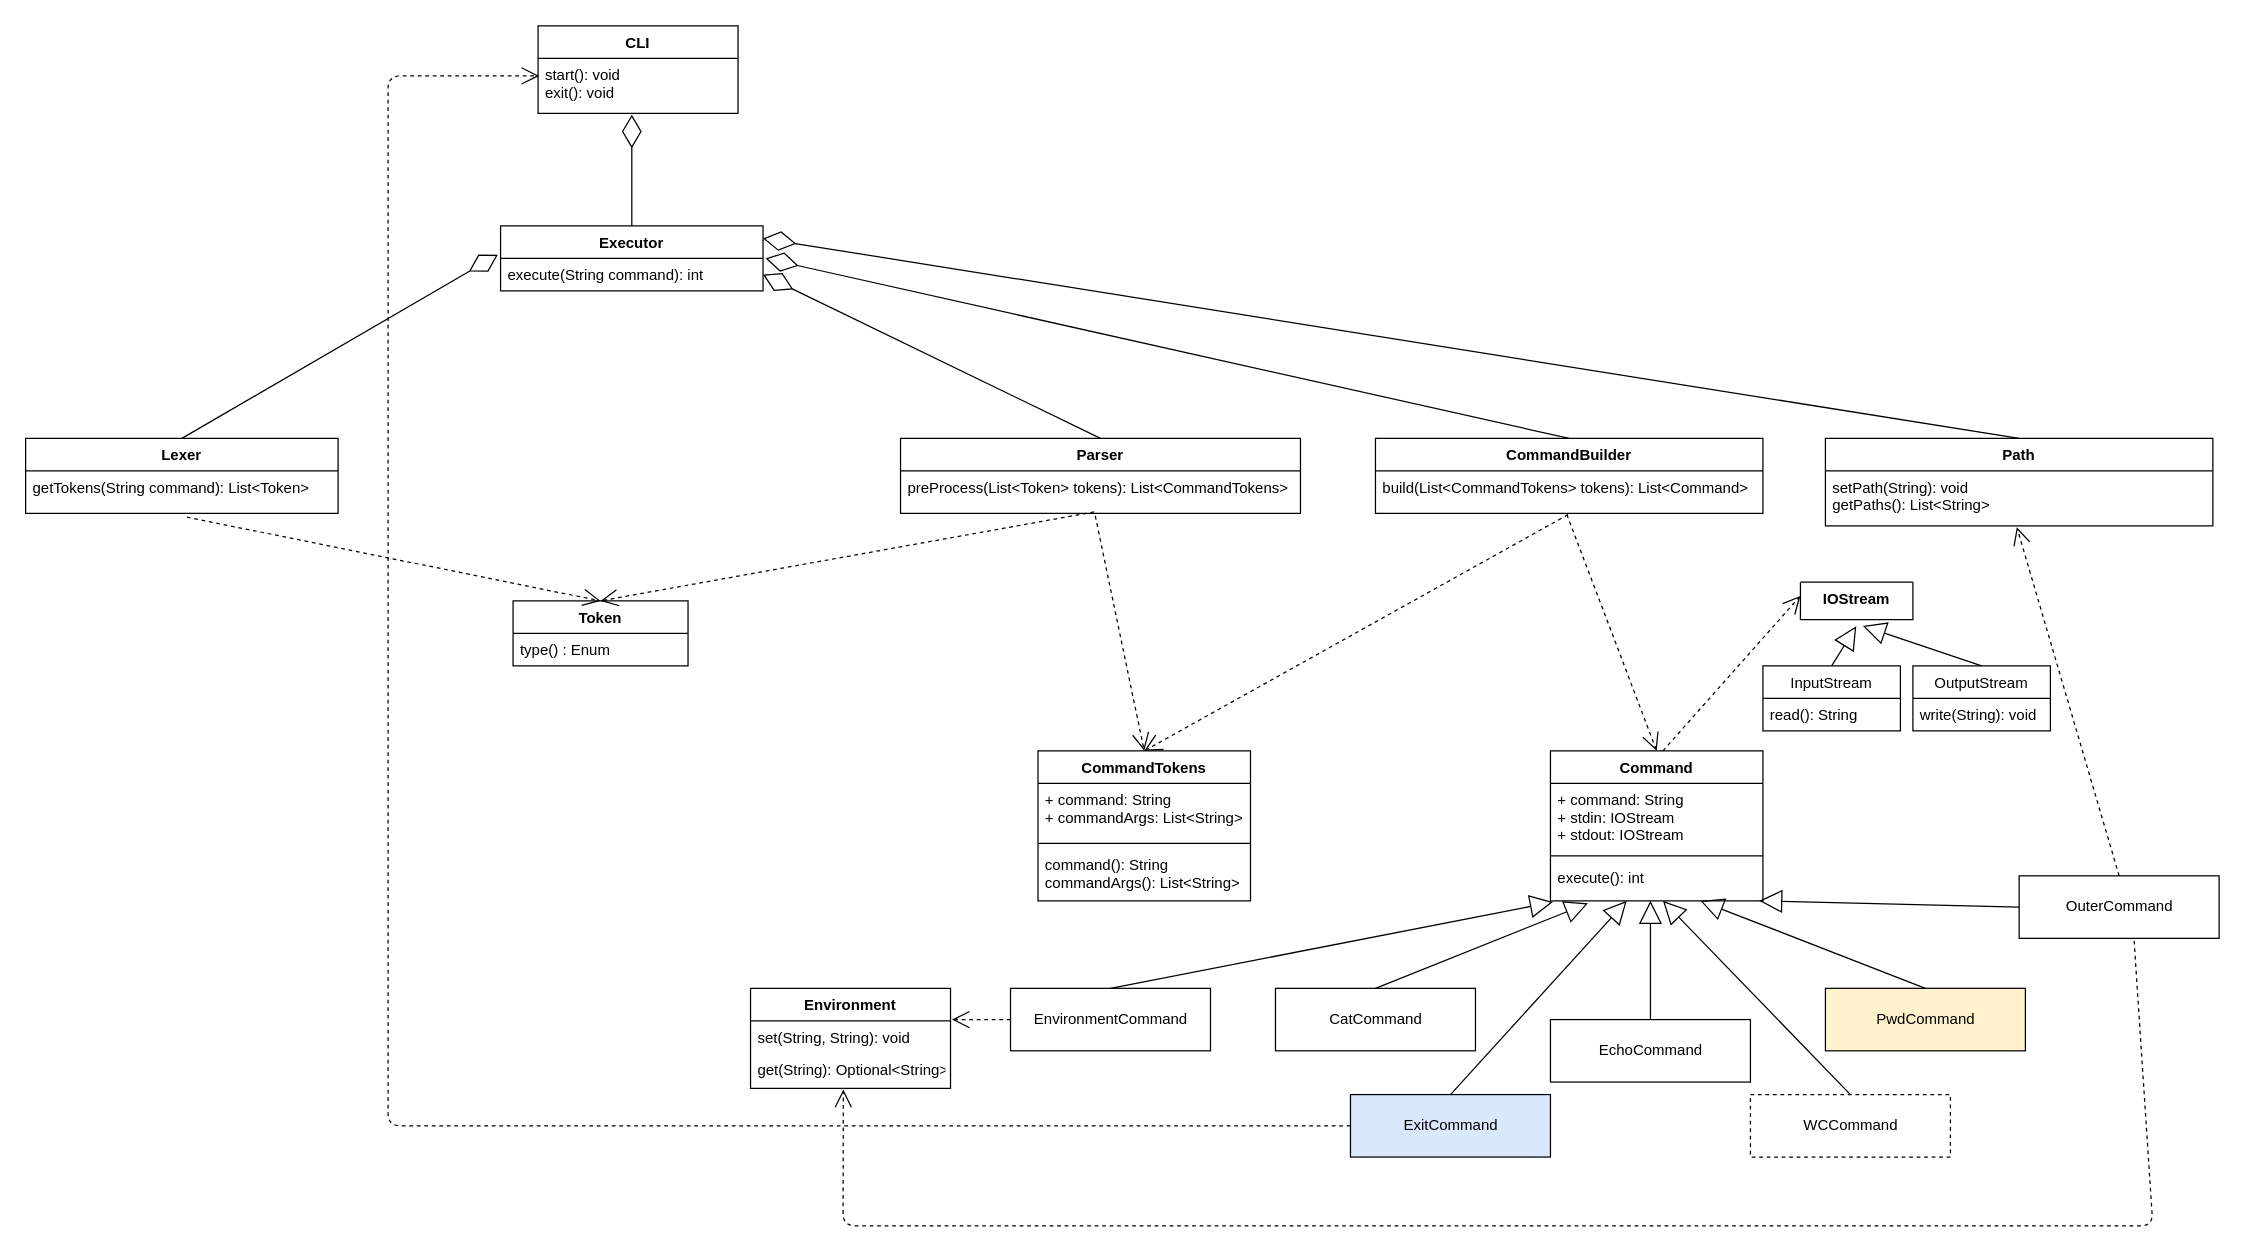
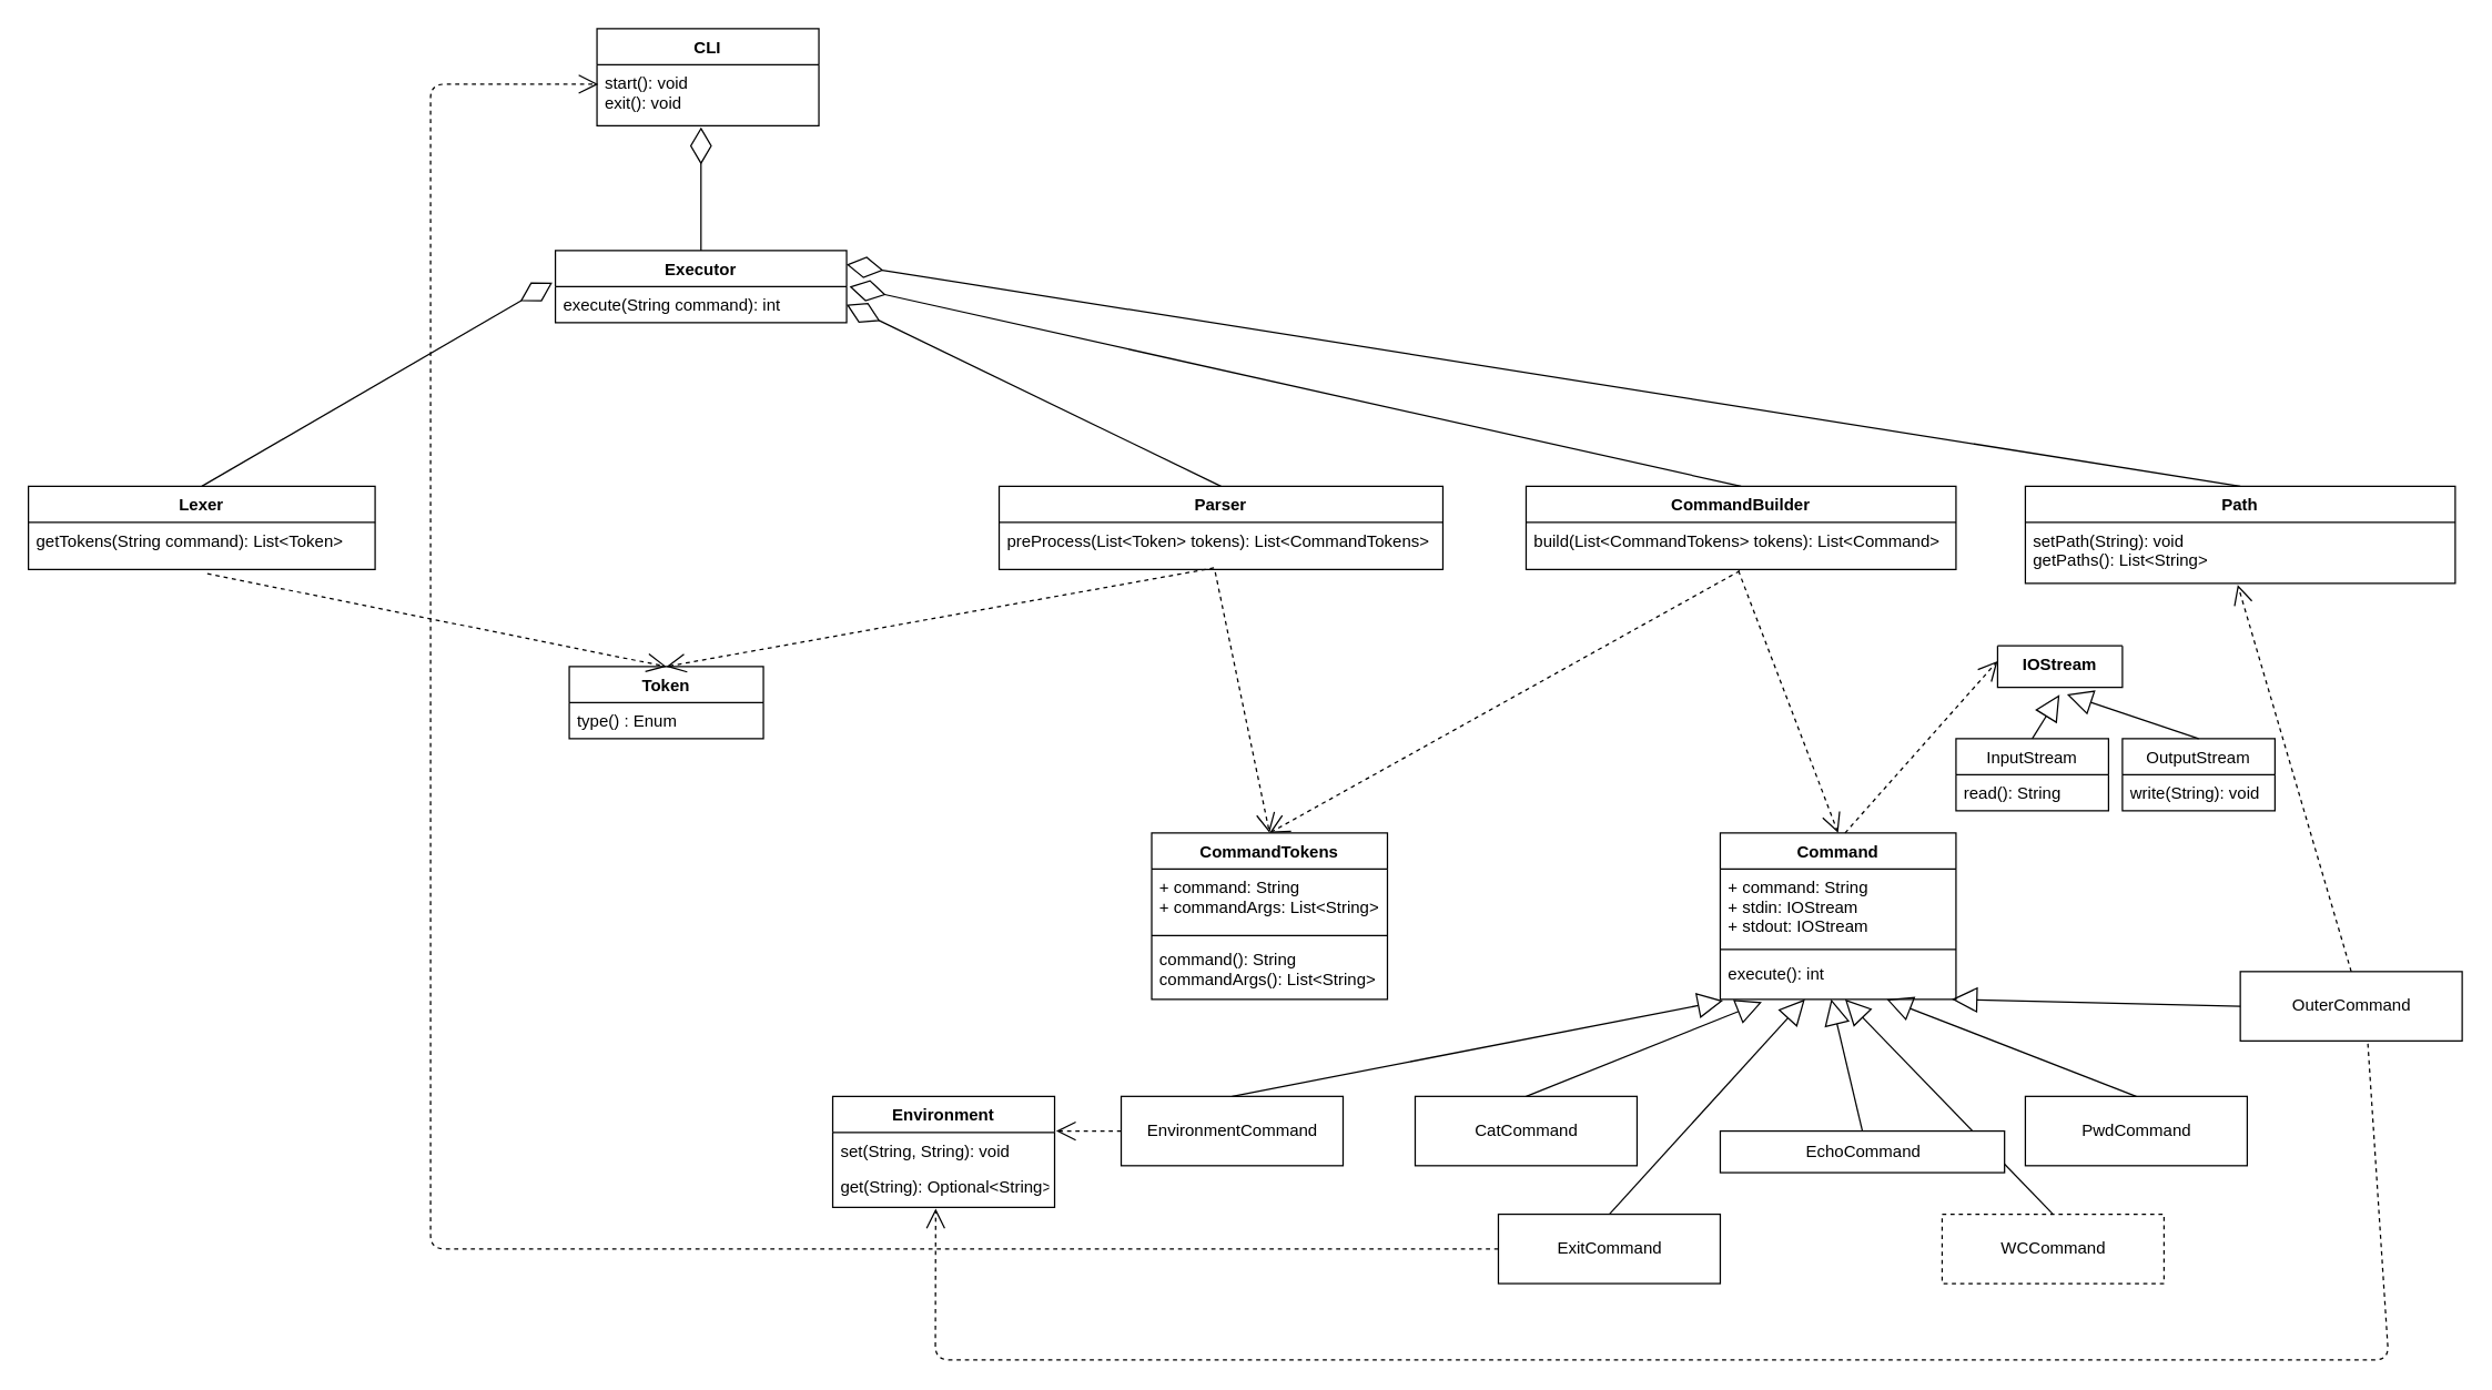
- <mxCell id="25" value="PwdCommand" style="html=1;fillColor=#fff2cc;" parent="1" vertex="1"><mxGeometry x="1460" y="790" width="160" height="50" as="geometry" /></mxCell>
+ <mxCell id="25" value="PwdCommand" style="html=1;" parent="1" vertex="1"><mxGeometry x="1460" y="790" width="160" height="50" as="geometry" /></mxCell>
- <mxCell id="34" value="EchoCommand" style="html=1;" parent="1" vertex="1"><mxGeometry x="1240" y="815" width="160" height="50" as="geometry" /></mxCell>
+ <mxCell id="34" value="EchoCommand" style="html=1;" parent="1" vertex="1"><mxGeometry x="1240" y="815" width="205" height="30" as="geometry" /></mxCell>
- <mxCell id="26" value="ExitCommand" style="html=1;fillColor=#dae8fc;" parent="1" vertex="1"><mxGeometry x="1080" y="875" width="160" height="50" as="geometry" /></mxCell>
+ <mxCell id="26" value="ExitCommand" style="html=1;" parent="1" vertex="1"><mxGeometry x="1080" y="875" width="160" height="50" as="geometry" /></mxCell>
